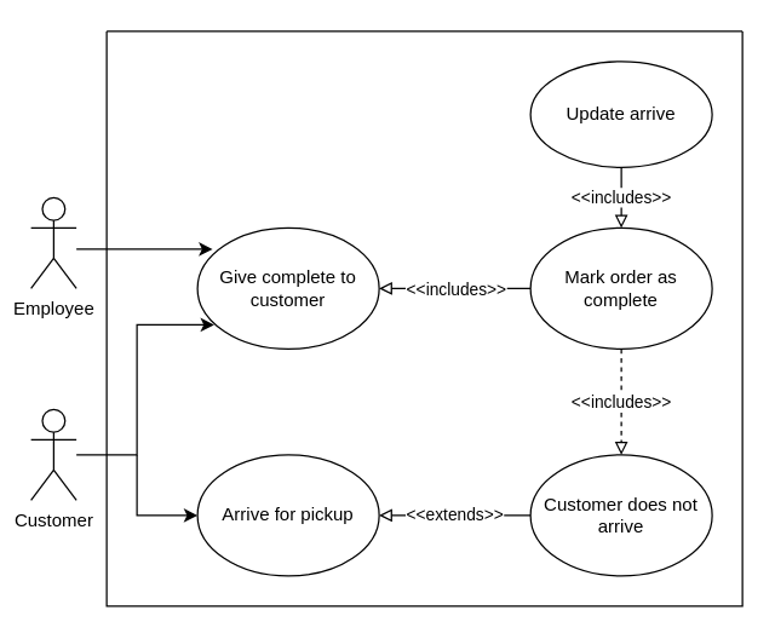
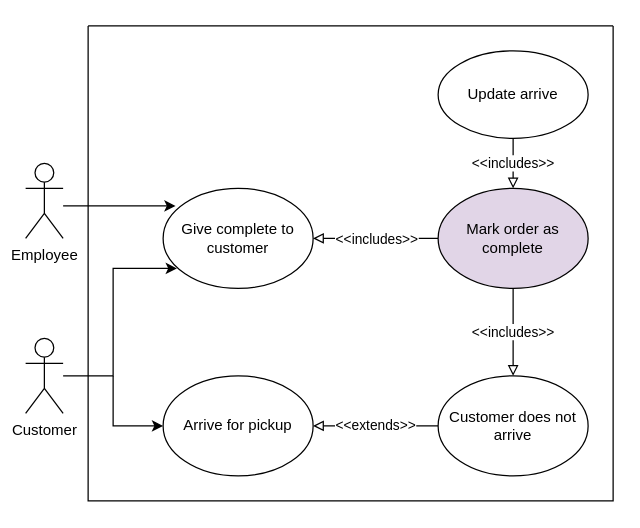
- <mxCell id="11" value="Mark order as complete" style="ellipse;whiteSpace=wrap;html=1;" vertex="1" parent="1"><mxGeometry x="350" y="150" width="120" height="80" as="geometry" /></mxCell>
+ <mxCell id="11" value="Mark order as complete" style="ellipse;whiteSpace=wrap;html=1;fillColor=#e1d5e7;" vertex="1" parent="1"><mxGeometry x="350" y="150" width="120" height="80" as="geometry" /></mxCell>
- <mxCell id="10" value="&amp;lt;&amp;lt;includes&amp;gt;&amp;gt;" style="edgeStyle=orthogonalEdgeStyle;rounded=0;orthogonalLoop=1;jettySize=auto;html=1;entryX=0.5;entryY=0;entryDx=0;entryDy=0;endArrow=block;endFill=0;dashed=1;" edge="1" parent="1" source="11" target="13"><mxGeometry relative="1" as="geometry" /></mxCell>
+ <mxCell id="10" value="&amp;lt;&amp;lt;includes&amp;gt;&amp;gt;" style="edgeStyle=orthogonalEdgeStyle;rounded=0;orthogonalLoop=1;jettySize=auto;html=1;entryX=0.5;entryY=0;entryDx=0;entryDy=0;endArrow=block;endFill=0;" edge="1" parent="1" source="11" target="13"><mxGeometry relative="1" as="geometry" /></mxCell>
